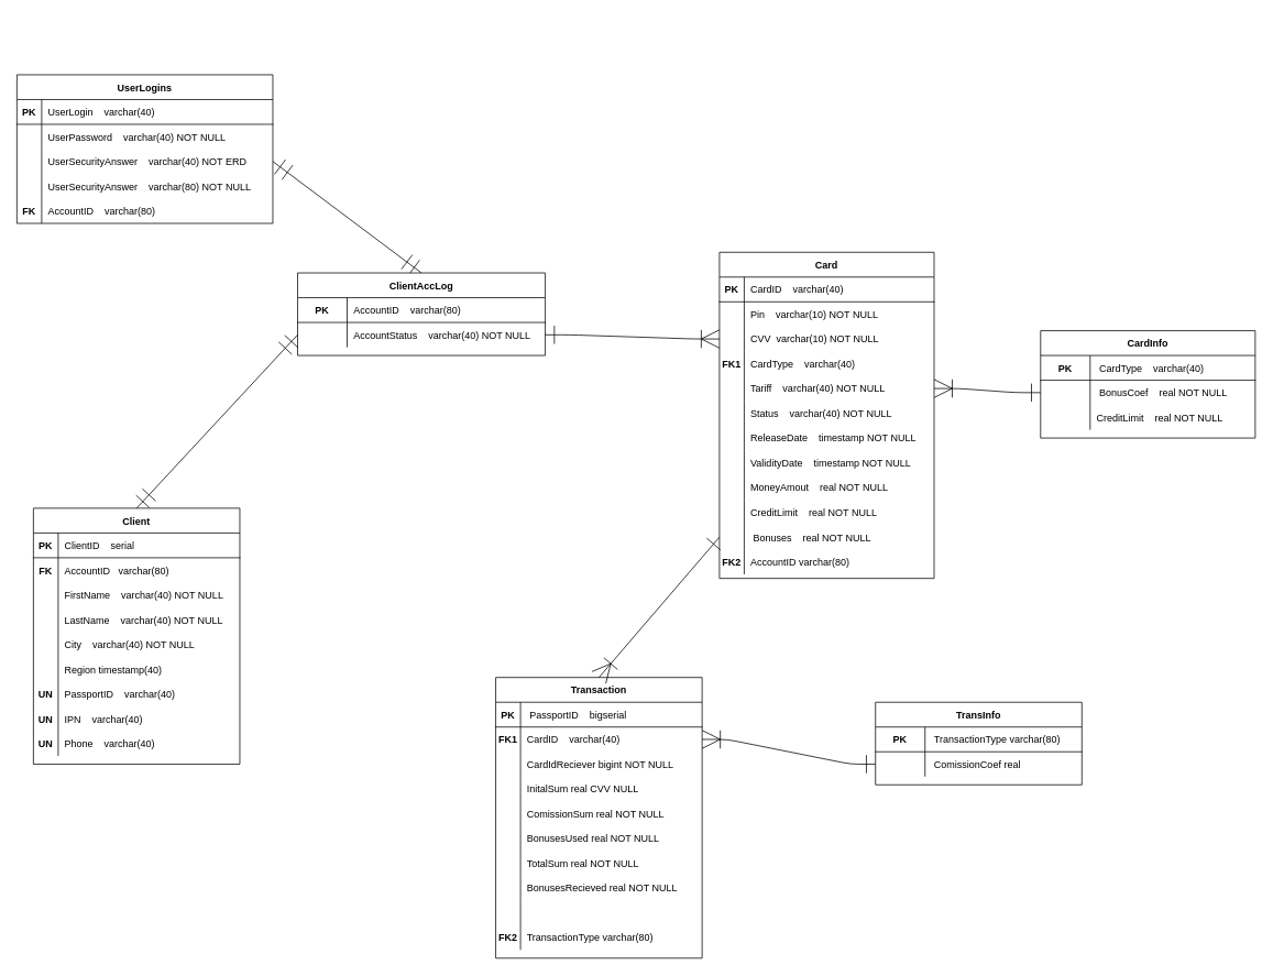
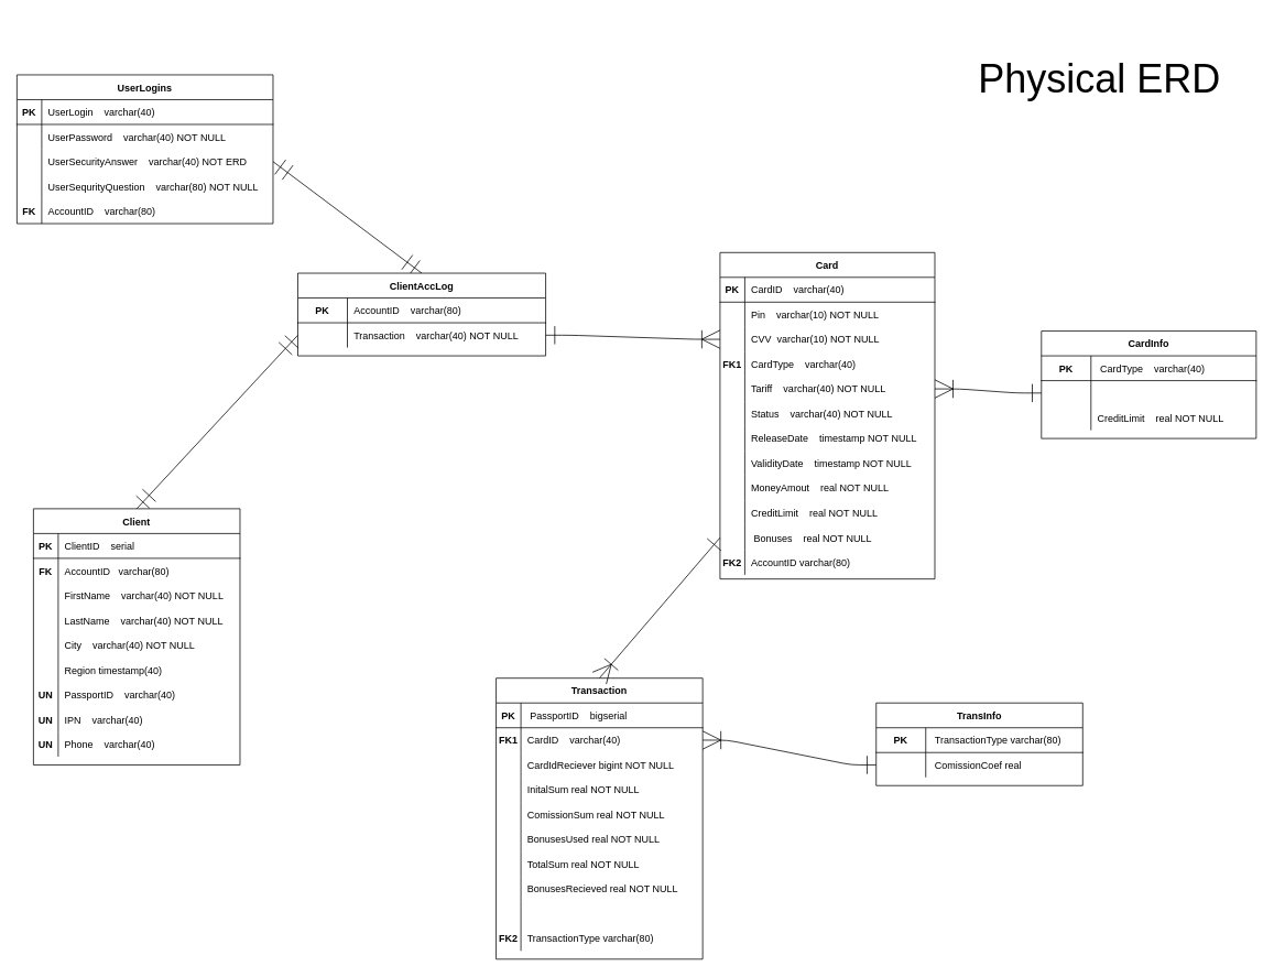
+ <mxCell id="141" value="&lt;font style=&quot;font-size: 48px&quot;&gt;Physical ERD&lt;/font&gt;" style="text;html=1;strokeColor=none;fillColor=none;align=center;verticalAlign=middle;whiteSpace=wrap;rounded=0;" parent="1" vertex="1"><mxGeometry x="1150" y="20" width="361" height="150" as="geometry" /></mxCell>
- <mxCell id="44" value="UserSecurityAnswer    varchar(80) NOT NULL" style="shape=partialRectangle;connectable=0;fillColor=none;top=0;left=0;bottom=0;right=0;align=left;spacingLeft=6;overflow=hidden;" parent="42" vertex="1"><mxGeometry x="30" width="280" height="30" as="geometry" /></mxCell>
+ <mxCell id="44" value="UserSequrityQuestion    varchar(80) NOT NULL" style="shape=partialRectangle;connectable=0;fillColor=none;top=0;left=0;bottom=0;right=0;align=left;spacingLeft=6;overflow=hidden;" parent="42" vertex="1"><mxGeometry x="30" width="280" height="30" as="geometry" /></mxCell>
- <mxCell id="140" value="AccountStatus    varchar(40) NOT NULL" style="shape=partialRectangle;connectable=0;fillColor=none;top=0;left=0;bottom=0;right=0;align=left;spacingLeft=6;overflow=hidden;" parent="138" vertex="1"><mxGeometry x="60" width="240" height="30" as="geometry" /></mxCell>
+ <mxCell id="140" value="Transaction    varchar(40) NOT NULL" style="shape=partialRectangle;connectable=0;fillColor=none;top=0;left=0;bottom=0;right=0;align=left;spacingLeft=6;overflow=hidden;" parent="138" vertex="1"><mxGeometry x="60" width="240" height="30" as="geometry" /></mxCell>
- <mxCell id="91" value=" BonusCoef    real NOT NULL" style="shape=partialRectangle;connectable=0;fillColor=none;top=0;left=0;bottom=0;right=0;align=left;spacingLeft=6;overflow=hidden;" parent="89" vertex="1"><mxGeometry x="60" width="200" height="30" as="geometry" /></mxCell>
- <mxCell id="108" value="InitalSum real CVV NULL" style="shape=partialRectangle;connectable=0;fillColor=none;top=0;left=0;bottom=0;right=0;align=left;spacingLeft=6;overflow=hidden;" parent="106" vertex="1"><mxGeometry x="30" width="220" height="30" as="geometry" /></mxCell>
+ <mxCell id="108" value="InitalSum real NOT NULL" style="shape=partialRectangle;connectable=0;fillColor=none;top=0;left=0;bottom=0;right=0;align=left;spacingLeft=6;overflow=hidden;" parent="106" vertex="1"><mxGeometry x="30" width="220" height="30" as="geometry" /></mxCell>
